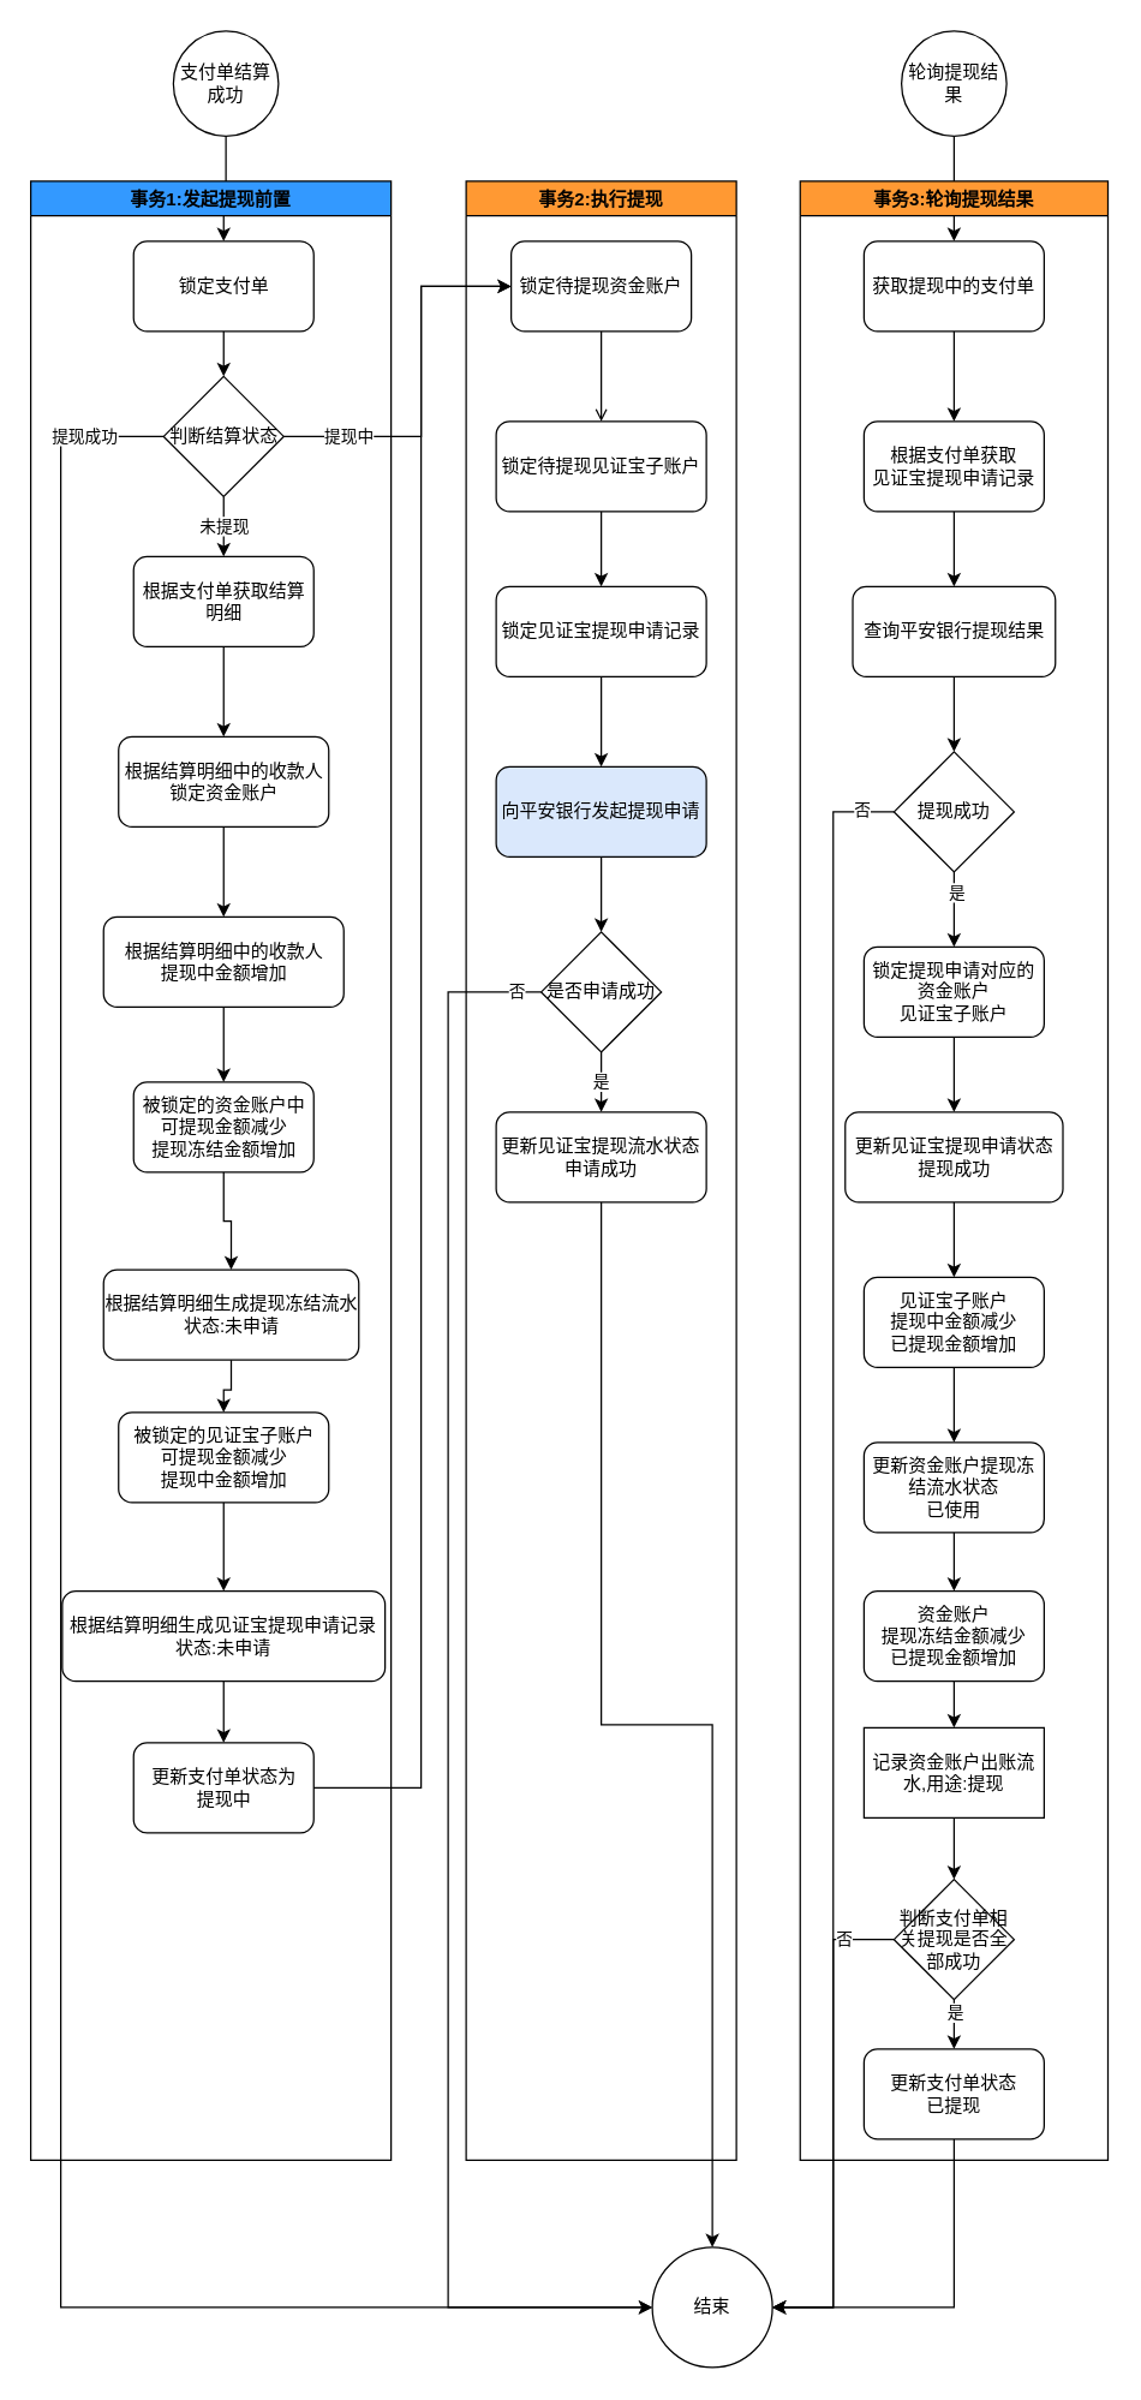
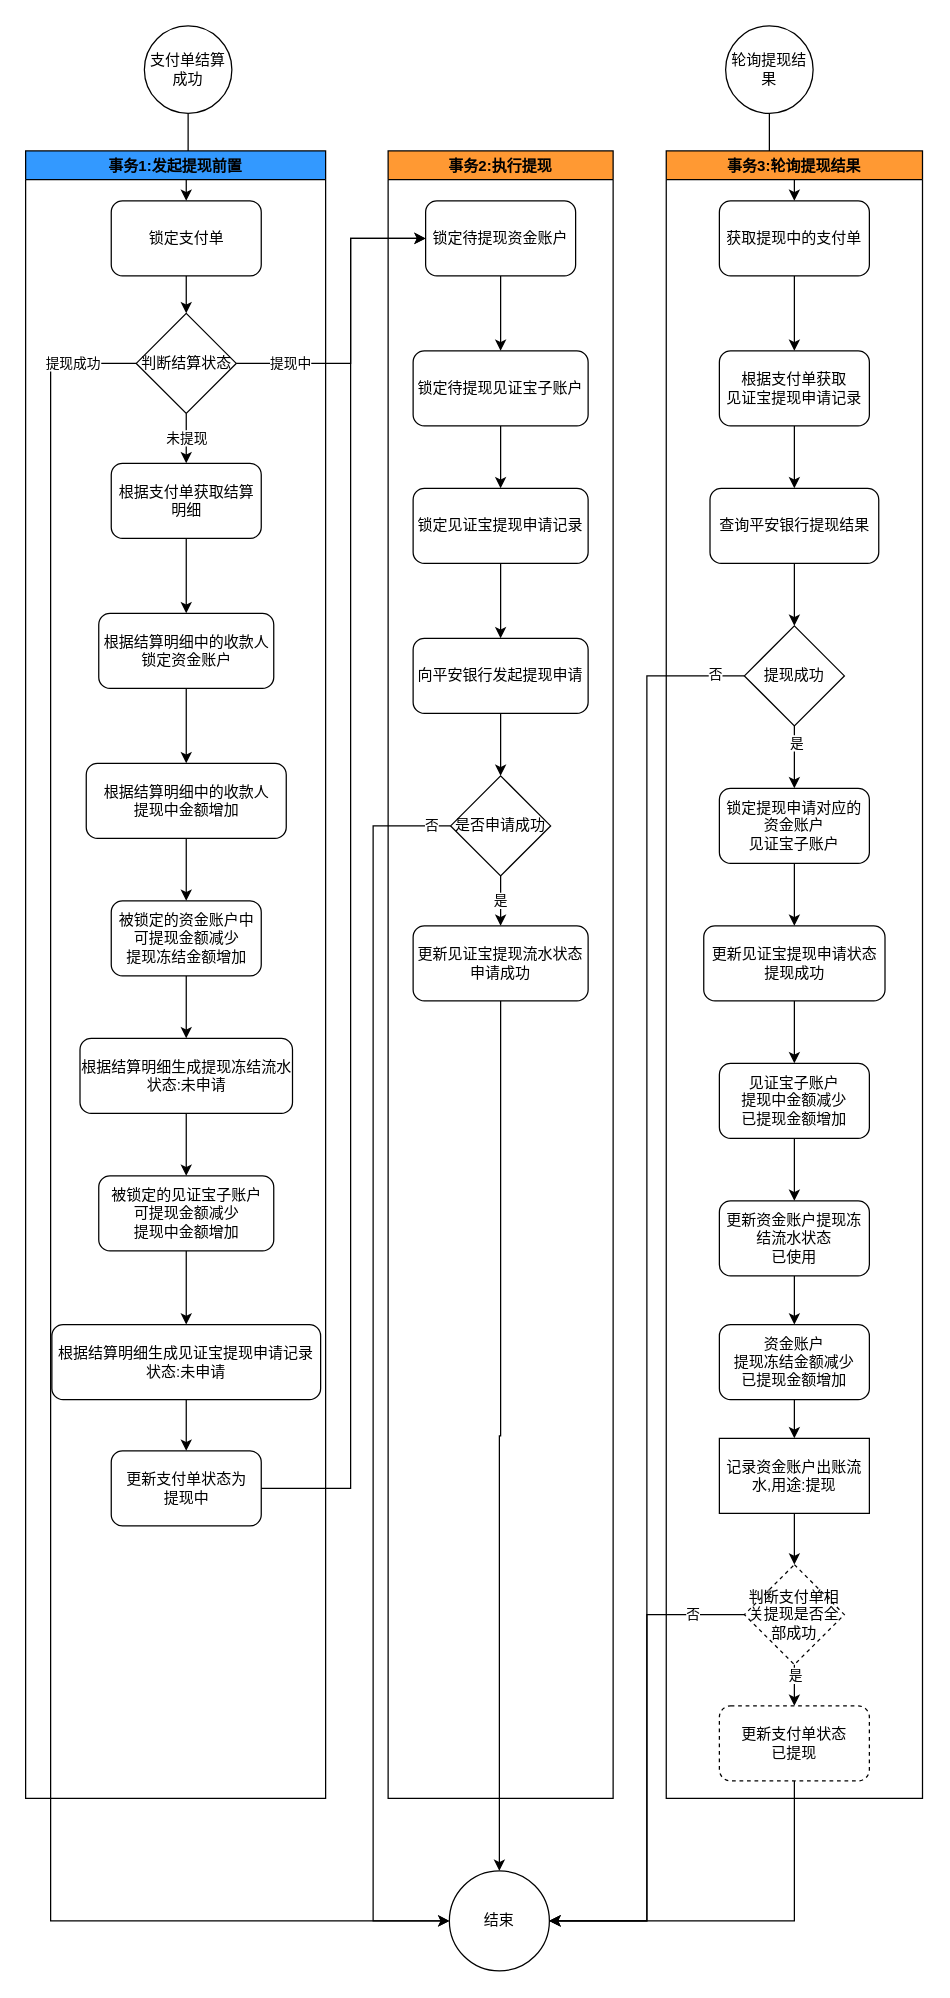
- <mxCell id="44" value="轮询提现结果" style="ellipse;whiteSpace=wrap;html=1;aspect=fixed;" vertex="1" parent="1"><mxGeometry x="600" y="20" width="70" height="70" as="geometry" /></mxCell>
+ <mxCell id="44" value="轮询提现结果" style="ellipse;whiteSpace=wrap;html=1;aspect=fixed;" vertex="1" parent="1"><mxGeometry x="580" y="20" width="70" height="70" as="geometry" /></mxCell>
- <mxCell id="28" style="edgeStyle=orthogonalEdgeStyle;rounded=0;orthogonalLoop=1;jettySize=auto;html=1;entryX=0.5;entryY=0;entryDx=0;entryDy=0;endArrow=open;" edge="1" parent="25" source="26" target="27"><mxGeometry relative="1" as="geometry" /></mxCell>
+ <mxCell id="28" style="edgeStyle=orthogonalEdgeStyle;rounded=0;orthogonalLoop=1;jettySize=auto;html=1;entryX=0.5;entryY=0;entryDx=0;entryDy=0;" edge="1" parent="25" source="26" target="27"><mxGeometry relative="1" as="geometry" /></mxCell>
- <mxCell id="31" value="向平安银行发起提现申请" style="rounded=1;whiteSpace=wrap;html=1;fillColor=#dae8fc;" vertex="1" parent="25"><mxGeometry x="20" y="390" width="140" height="60" as="geometry" /></mxCell>
+ <mxCell id="31" value="向平安银行发起提现申请" style="rounded=1;whiteSpace=wrap;html=1;" vertex="1" parent="25"><mxGeometry x="20" y="390" width="140" height="60" as="geometry" /></mxCell>
- <mxCell id="13" value="根据结算明细生成提现冻结流水&lt;br&gt;状态:未申请" style="rounded=1;whiteSpace=wrap;html=1;" vertex="1" parent="4"><mxGeometry x="48.5" y="725" width="170" height="60" as="geometry" /></mxCell>
+ <mxCell id="13" value="根据结算明细生成提现冻结流水&lt;br&gt;状态:未申请" style="rounded=1;whiteSpace=wrap;html=1;" vertex="1" parent="4"><mxGeometry x="43.5" y="710" width="170" height="60" as="geometry" /></mxCell>
- <mxCell id="66" value="判断支付单相关提现是否全部成功" style="rhombus;whiteSpace=wrap;html=1;fillColor=#FFFFFF;" vertex="1" parent="63"><mxGeometry x="62.5" y="1131" width="80" height="80" as="geometry" /></mxCell>
+ <mxCell id="66" value="判断支付单相关提现是否全部成功" style="rhombus;whiteSpace=wrap;html=1;fillColor=#FFFFFF;dashed=1;" vertex="1" parent="63"><mxGeometry x="62.5" y="1131" width="80" height="80" as="geometry" /></mxCell>
- <mxCell id="65" value="更新支付单状态&lt;br&gt;已提现" style="rounded=1;whiteSpace=wrap;html=1;fillColor=#FFFFFF;" vertex="1" parent="63"><mxGeometry x="42.5" y="1244" width="120" height="60" as="geometry" /></mxCell>
+ <mxCell id="65" value="更新支付单状态&lt;br&gt;已提现" style="rounded=1;whiteSpace=wrap;html=1;fillColor=#FFFFFF;dashed=1;" vertex="1" parent="63"><mxGeometry x="42.5" y="1244" width="120" height="60" as="geometry" /></mxCell>
- <mxCell id="37" value="结束" style="ellipse;whiteSpace=wrap;html=1;aspect=fixed;" vertex="1" parent="1"><mxGeometry x="434" y="1496" width="80" height="80" as="geometry" /></mxCell>
+ <mxCell id="37" value="结束" style="ellipse;whiteSpace=wrap;html=1;aspect=fixed;" vertex="1" parent="1"><mxGeometry x="359" y="1496" width="80" height="80" as="geometry" /></mxCell>
